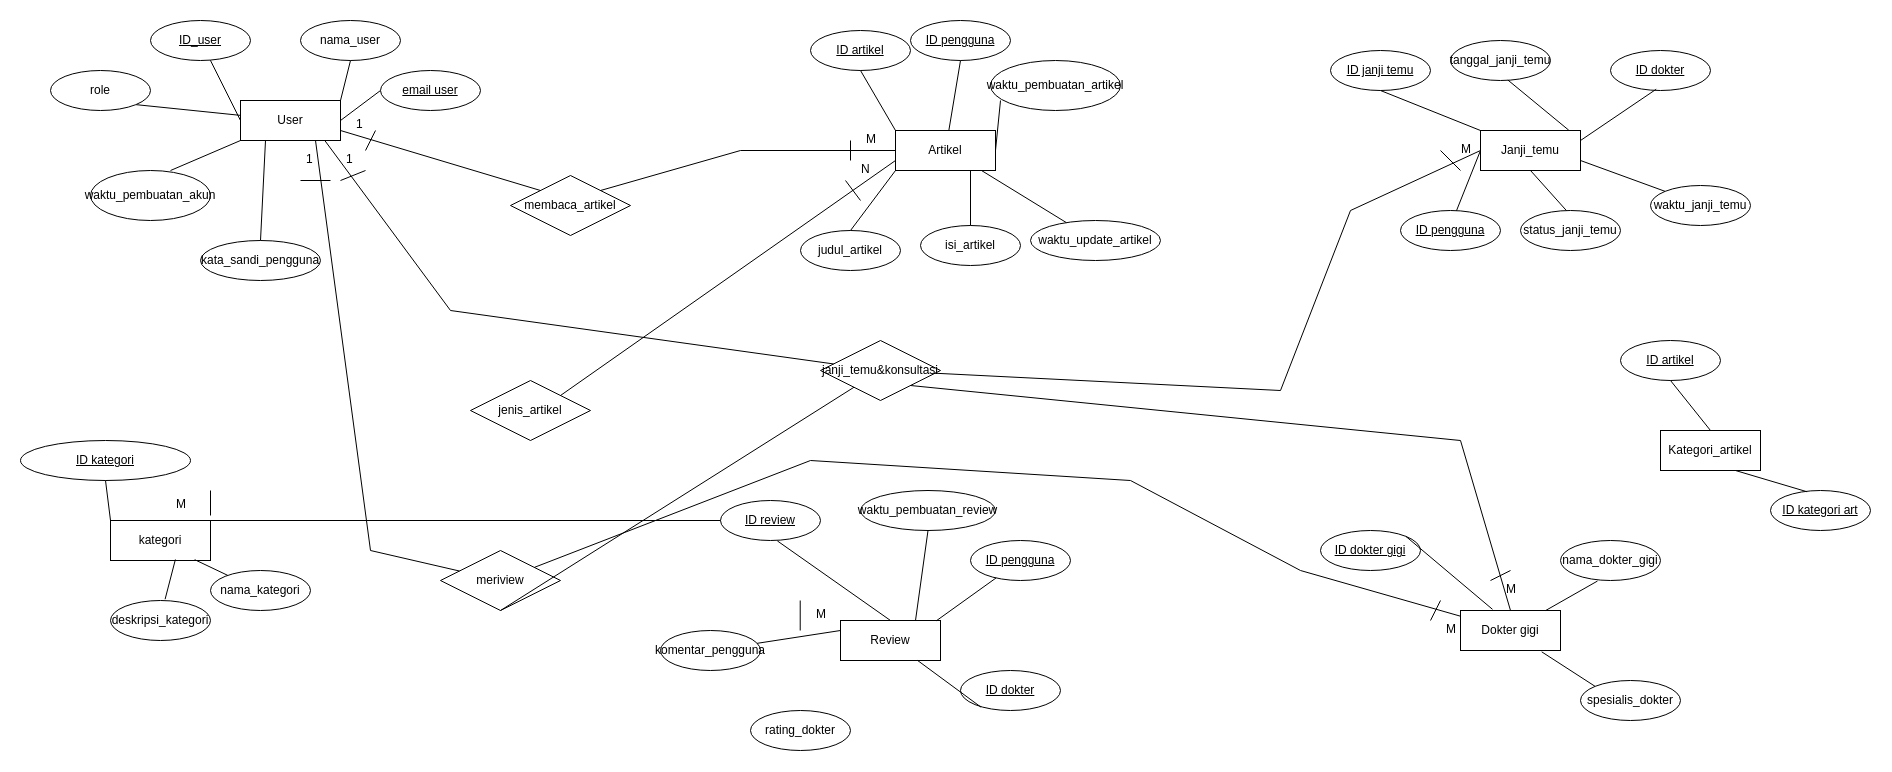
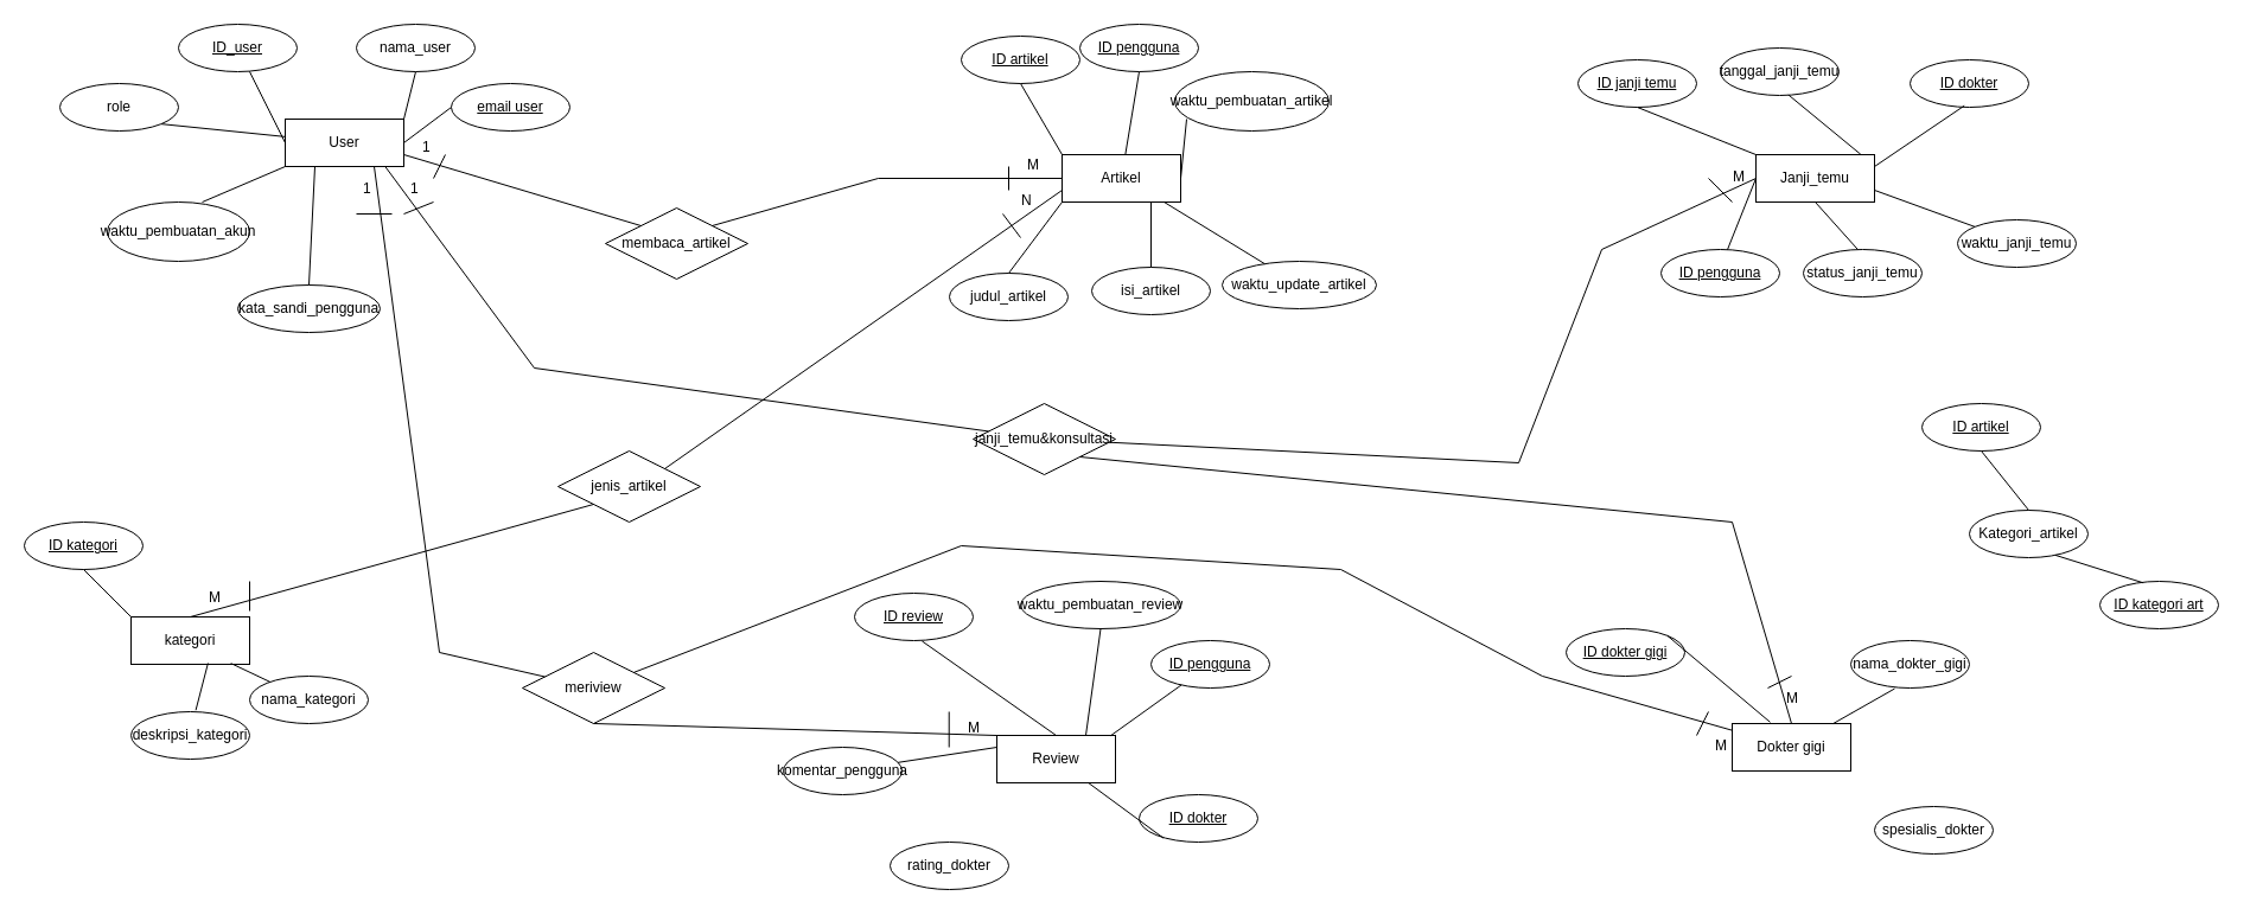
- <mxCell id="6" value="Kategori_artikel" style="whiteSpace=wrap;html=1;align=center;" parent="1" vertex="1"><mxGeometry x="1660" y="430" width="100" height="40" as="geometry" /></mxCell>
+ <mxCell id="6" value="Kategori_artikel" style="ellipse;whiteSpace=wrap;html=1;align=center;" parent="1" vertex="1"><mxGeometry x="1660" y="430" width="100" height="40" as="geometry" /></mxCell>
- <mxCell id="80" value="" style="endArrow=none;html=1;rounded=0;exitX=0.5;exitY=1;exitDx=0;exitDy=0;" edge="1" parent="1" source="79" target="76"><mxGeometry relative="1" as="geometry"><mxPoint x="540" y="590" as="sourcePoint" /><mxPoint x="700" y="590" as="targetPoint" /></mxGeometry></mxCell>
+ <mxCell id="80" value="" style="endArrow=none;html=1;rounded=0;entryX=0;entryY=0;entryDx=0;entryDy=0;exitX=0.5;exitY=1;exitDx=0;exitDy=0;" edge="1" parent="1" source="79" target="8"><mxGeometry relative="1" as="geometry"><mxPoint x="540" y="590" as="sourcePoint" /><mxPoint x="700" y="590" as="targetPoint" /></mxGeometry></mxCell>
- <mxCell id="31" value="ID kategori" style="ellipse;whiteSpace=wrap;html=1;align=center;fontStyle=4;" vertex="1" parent="1"><mxGeometry x="20" y="440" width="170" height="40" as="geometry" /></mxCell>
+ <mxCell id="31" value="ID kategori" style="ellipse;whiteSpace=wrap;html=1;align=center;fontStyle=4;" vertex="1" parent="1"><mxGeometry x="20" y="440" width="100" height="40" as="geometry" /></mxCell>
- <mxCell id="75" value="" style="endArrow=none;html=1;rounded=0;exitX=0.5;exitY=0;exitDx=0;exitDy=0;" edge="1" parent="1" source="5" target="34"><mxGeometry relative="1" as="geometry"><mxPoint x="150" y="510" as="sourcePoint" /><mxPoint x="410" y="440" as="targetPoint" /></mxGeometry></mxCell>
+ <mxCell id="75" value="" style="endArrow=none;html=1;rounded=0;exitX=0.5;exitY=0;exitDx=0;exitDy=0;entryX=0;entryY=1;entryDx=0;entryDy=0;" edge="1" parent="1" source="5" target="73"><mxGeometry relative="1" as="geometry"><mxPoint x="150" y="510" as="sourcePoint" /><mxPoint x="410" y="440" as="targetPoint" /></mxGeometry></mxCell>
- <mxCell id="59" value="" style="endArrow=none;html=1;rounded=0;entryX=0;entryY=0;entryDx=0;entryDy=0;exitX=0.812;exitY=1.033;exitDx=0;exitDy=0;exitPerimeter=0;" edge="1" parent="1" source="3" target="49"><mxGeometry relative="1" as="geometry"><mxPoint x="1430" y="640" as="sourcePoint" /><mxPoint x="1530" y="590" as="targetPoint" /></mxGeometry></mxCell>
